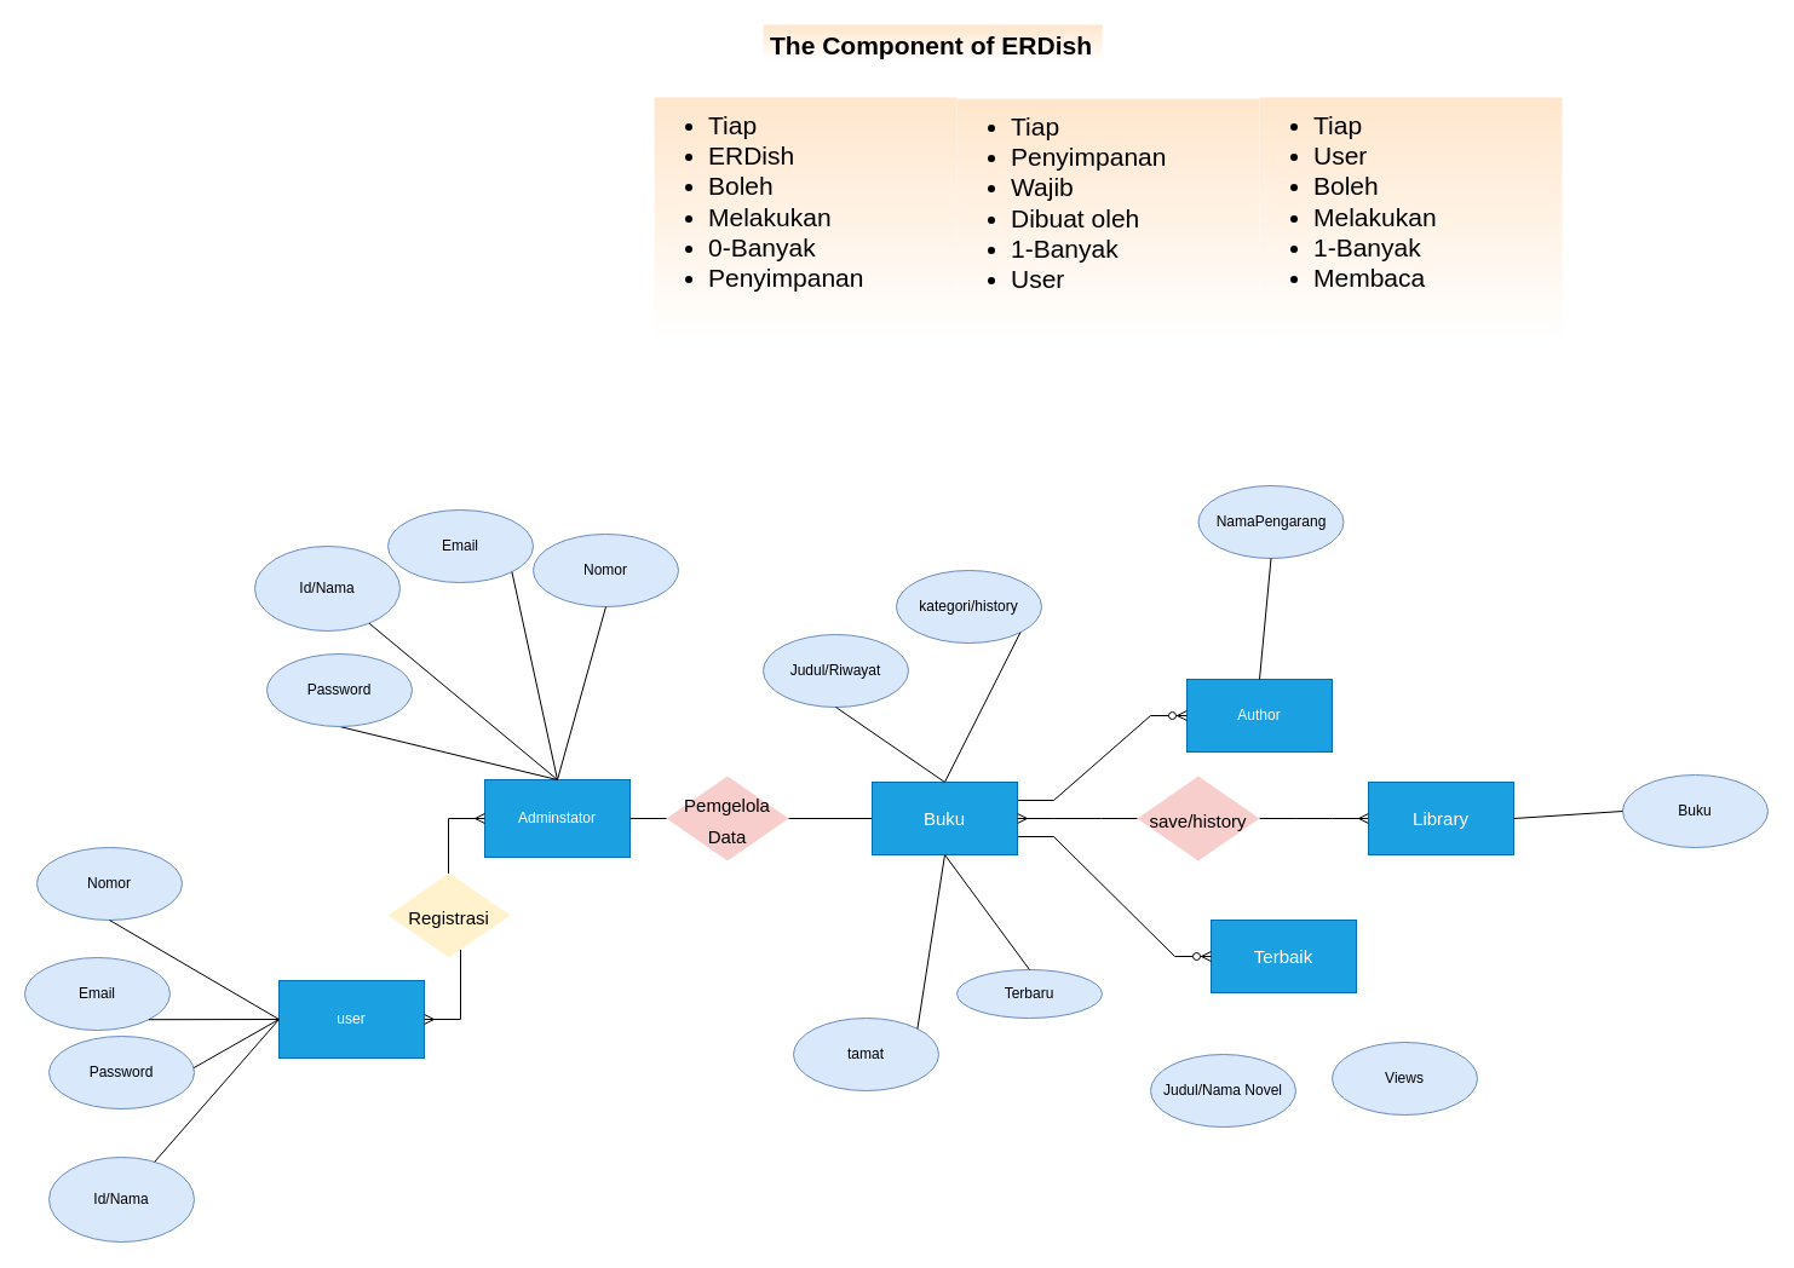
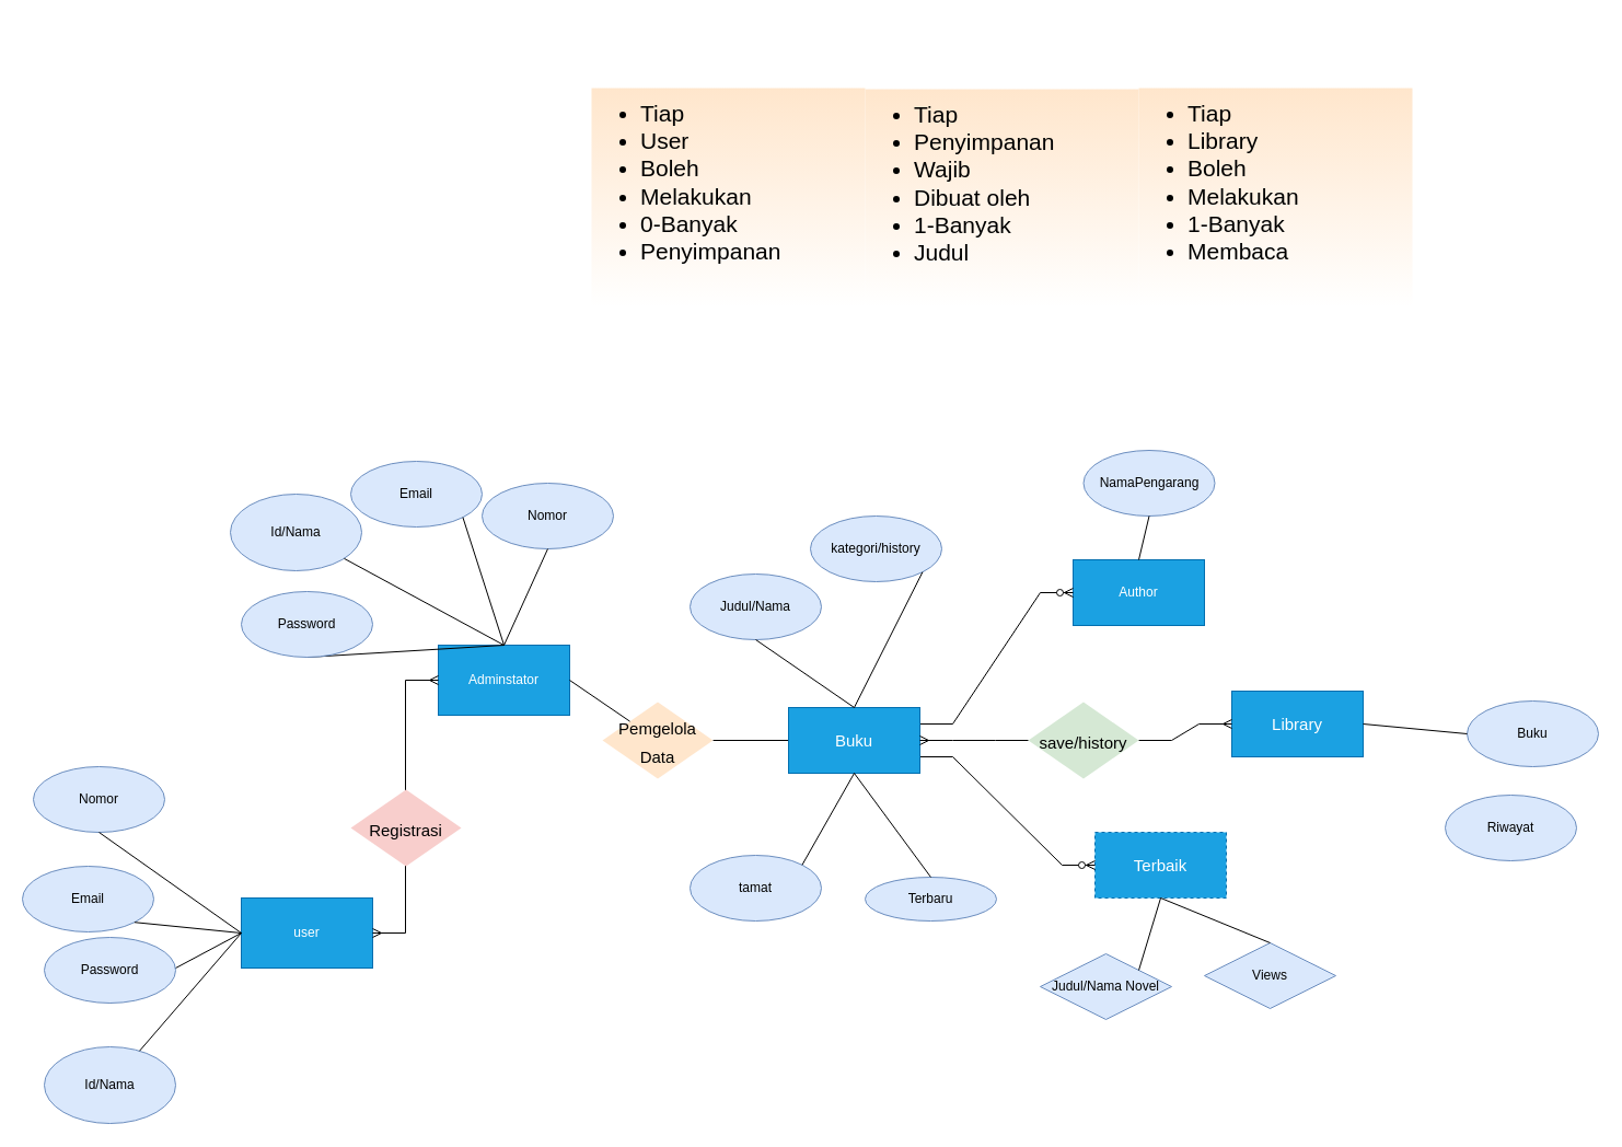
- <mxCell id="19" value="The Component of ERDish" style="text;align=left;verticalAlign=middle;spacingLeft=4;spacingRight=4;overflow=hidden;points=[[0,0.5],[1,0.5]];portConstraint=eastwest;rotatable=0;strokeWidth=2;fontSize=21;fontStyle=1;fillColor=#ffe6cc;strokeColor=none;gradientColor=#ffffff;" parent="1" vertex="1"><mxGeometry x="630" y="20" width="280" height="30" as="geometry" /></mxCell>
- <mxCell id="20" value="&lt;h1 style=&quot;font-size: 21px&quot;&gt;&lt;ul&gt;&lt;li&gt;&lt;span style=&quot;font-weight: normal&quot;&gt;Tiap&lt;/span&gt;&lt;/li&gt;&lt;li&gt;&lt;span style=&quot;font-weight: normal&quot;&gt;ERDish&lt;/span&gt;&lt;/li&gt;&lt;li&gt;&lt;span style=&quot;font-weight: normal&quot;&gt;Boleh&lt;/span&gt;&lt;/li&gt;&lt;li&gt;&lt;span style=&quot;font-weight: normal&quot;&gt;Melakukan&lt;/span&gt;&lt;/li&gt;&lt;li&gt;&lt;span style=&quot;font-weight: normal&quot;&gt;0-Banyak&lt;/span&gt;&lt;/li&gt;&lt;li&gt;&lt;span style=&quot;font-weight: 400&quot;&gt;Penyimpanan&lt;/span&gt;&lt;/li&gt;&lt;/ul&gt;&lt;/h1&gt;" style="text;html=1;spacing=5;spacingTop=-20;whiteSpace=wrap;overflow=hidden;rounded=0;fontSize=16;strokeWidth=2;fillColor=#ffe6cc;strokeColor=none;gradientColor=#ffffff;" parent="1" vertex="1"><mxGeometry x="540" y="80" width="250" height="200" as="geometry" /></mxCell>
+ <mxCell id="20" value="&lt;h1 style=&quot;font-size: 21px&quot;&gt;&lt;ul&gt;&lt;li&gt;&lt;span style=&quot;font-weight: normal&quot;&gt;Tiap&lt;/span&gt;&lt;/li&gt;&lt;li&gt;&lt;span style=&quot;font-weight: normal&quot;&gt;User&lt;/span&gt;&lt;/li&gt;&lt;li&gt;&lt;span style=&quot;font-weight: normal&quot;&gt;Boleh&lt;/span&gt;&lt;/li&gt;&lt;li&gt;&lt;span style=&quot;font-weight: normal&quot;&gt;Melakukan&lt;/span&gt;&lt;/li&gt;&lt;li&gt;&lt;span style=&quot;font-weight: normal&quot;&gt;0-Banyak&lt;/span&gt;&lt;/li&gt;&lt;li&gt;&lt;span style=&quot;font-weight: 400&quot;&gt;Penyimpanan&lt;/span&gt;&lt;/li&gt;&lt;/ul&gt;&lt;/h1&gt;" style="text;html=1;spacing=5;spacingTop=-20;whiteSpace=wrap;overflow=hidden;rounded=0;fontSize=16;strokeWidth=2;fillColor=#ffe6cc;strokeColor=none;gradientColor=#ffffff;" parent="1" vertex="1"><mxGeometry x="540" y="80" width="250" height="200" as="geometry" /></mxCell>
- <mxCell id="23" value="&lt;h1 style=&quot;font-size: 21px&quot;&gt;&lt;ul&gt;&lt;li&gt;&lt;span style=&quot;font-weight: normal&quot;&gt;Tiap&lt;/span&gt;&lt;/li&gt;&lt;li&gt;&lt;span style=&quot;font-weight: normal&quot;&gt;User&lt;/span&gt;&lt;/li&gt;&lt;li&gt;&lt;span style=&quot;font-weight: normal&quot;&gt;Boleh&lt;/span&gt;&lt;/li&gt;&lt;li&gt;&lt;span style=&quot;font-weight: normal&quot;&gt;Melakukan&lt;/span&gt;&lt;/li&gt;&lt;li&gt;&lt;span style=&quot;font-weight: 400&quot;&gt;1-Banyak&lt;/span&gt;&lt;/li&gt;&lt;li&gt;&lt;span style=&quot;font-weight: 400&quot;&gt;Membaca&lt;/span&gt;&lt;/li&gt;&lt;/ul&gt;&lt;/h1&gt;" style="text;html=1;spacing=5;spacingTop=-20;whiteSpace=wrap;overflow=hidden;rounded=0;fontSize=16;strokeWidth=2;fillColor=#ffe6cc;strokeColor=none;gradientColor=#ffffff;" parent="1" vertex="1"><mxGeometry x="1040" y="80" width="250" height="200" as="geometry" /></mxCell>
+ <mxCell id="23" value="&lt;h1 style=&quot;font-size: 21px&quot;&gt;&lt;ul&gt;&lt;li&gt;&lt;span style=&quot;font-weight: normal&quot;&gt;Tiap&lt;/span&gt;&lt;/li&gt;&lt;li&gt;&lt;span style=&quot;font-weight: normal&quot;&gt;Library&lt;/span&gt;&lt;/li&gt;&lt;li&gt;&lt;span style=&quot;font-weight: normal&quot;&gt;Boleh&lt;/span&gt;&lt;/li&gt;&lt;li&gt;&lt;span style=&quot;font-weight: normal&quot;&gt;Melakukan&lt;/span&gt;&lt;/li&gt;&lt;li&gt;&lt;span style=&quot;font-weight: 400&quot;&gt;1-Banyak&lt;/span&gt;&lt;/li&gt;&lt;li&gt;&lt;span style=&quot;font-weight: 400&quot;&gt;Membaca&lt;/span&gt;&lt;/li&gt;&lt;/ul&gt;&lt;/h1&gt;" style="text;html=1;spacing=5;spacingTop=-20;whiteSpace=wrap;overflow=hidden;rounded=0;fontSize=16;strokeWidth=2;fillColor=#ffe6cc;strokeColor=none;gradientColor=#ffffff;" parent="1" vertex="1"><mxGeometry x="1040" y="80" width="250" height="200" as="geometry" /></mxCell>
- <mxCell id="21" value="&lt;h1 style=&quot;font-size: 21px&quot;&gt;&lt;ul&gt;&lt;li&gt;&lt;span style=&quot;font-weight: normal&quot;&gt;Tiap&lt;/span&gt;&lt;/li&gt;&lt;li&gt;&lt;span style=&quot;font-weight: normal&quot;&gt;Penyimpanan&lt;/span&gt;&lt;/li&gt;&lt;li&gt;&lt;span style=&quot;font-weight: normal&quot;&gt;Wajib&lt;/span&gt;&lt;/li&gt;&lt;li&gt;&lt;span style=&quot;font-weight: normal&quot;&gt;Dibuat oleh&lt;/span&gt;&lt;/li&gt;&lt;li&gt;&lt;span style=&quot;font-weight: normal&quot;&gt;1-Banyak&lt;/span&gt;&lt;/li&gt;&lt;li&gt;&lt;span style=&quot;font-weight: normal&quot;&gt;User&lt;/span&gt;&lt;/li&gt;&lt;/ul&gt;&lt;/h1&gt;" style="text;html=1;spacing=5;spacingTop=-20;whiteSpace=wrap;overflow=hidden;rounded=0;fontSize=19;fontStyle=0;verticalAlign=top;strokeWidth=2;fillColor=#ffe6cc;strokeColor=none;gradientColor=#ffffff;" parent="1" vertex="1"><mxGeometry x="790" y="81" width="250" height="199" as="geometry" /></mxCell>
+ <mxCell id="21" value="&lt;h1 style=&quot;font-size: 21px&quot;&gt;&lt;ul&gt;&lt;li&gt;&lt;span style=&quot;font-weight: normal&quot;&gt;Tiap&lt;/span&gt;&lt;/li&gt;&lt;li&gt;&lt;span style=&quot;font-weight: normal&quot;&gt;Penyimpanan&lt;/span&gt;&lt;/li&gt;&lt;li&gt;&lt;span style=&quot;font-weight: normal&quot;&gt;Wajib&lt;/span&gt;&lt;/li&gt;&lt;li&gt;&lt;span style=&quot;font-weight: normal&quot;&gt;Dibuat oleh&lt;/span&gt;&lt;/li&gt;&lt;li&gt;&lt;span style=&quot;font-weight: normal&quot;&gt;1-Banyak&lt;/span&gt;&lt;/li&gt;&lt;li&gt;&lt;span style=&quot;font-weight: normal&quot;&gt;Judul&lt;/span&gt;&lt;/li&gt;&lt;/ul&gt;&lt;/h1&gt;" style="text;html=1;spacing=5;spacingTop=-20;whiteSpace=wrap;overflow=hidden;rounded=0;fontSize=19;fontStyle=0;verticalAlign=top;strokeWidth=2;fillColor=#ffe6cc;strokeColor=none;gradientColor=#ffffff;" parent="1" vertex="1"><mxGeometry x="790" y="81" width="250" height="199" as="geometry" /></mxCell>
- <mxCell id="12" value="NamaPengarang" style="ellipse;whiteSpace=wrap;html=1;fillColor=#dae8fc;strokeColor=#6c8ebf;" parent="1" vertex="1"><mxGeometry x="989.5" y="401" width="120" height="60" as="geometry" /></mxCell>
+ <mxCell id="12" value="NamaPengarang" style="ellipse;whiteSpace=wrap;html=1;fillColor=#dae8fc;strokeColor=#6c8ebf;" parent="1" vertex="1"><mxGeometry x="989.5" y="411" width="120" height="60" as="geometry" /></mxCell>
- <mxCell id="45" value="Judul/Riwayat" style="ellipse;whiteSpace=wrap;html=1;fillColor=#dae8fc;strokeColor=#6c8ebf;" vertex="1" parent="1"><mxGeometry x="630" y="524" width="120" height="60" as="geometry" /></mxCell>
+ <mxCell id="45" value="Judul/Nama" style="ellipse;whiteSpace=wrap;html=1;fillColor=#dae8fc;strokeColor=#6c8ebf;" vertex="1" parent="1"><mxGeometry x="630" y="524" width="120" height="60" as="geometry" /></mxCell>
- <mxCell id="11" value="Author" style="rounded=0;whiteSpace=wrap;html=1;fillColor=#1ba1e2;fontColor=#ffffff;strokeColor=#006EAF;" parent="1" vertex="1"><mxGeometry x="980" y="561" width="120" height="60" as="geometry" /></mxCell>
+ <mxCell id="11" value="Author" style="rounded=0;whiteSpace=wrap;html=1;fillColor=#1ba1e2;fontColor=#ffffff;strokeColor=#006EAF;" parent="1" vertex="1"><mxGeometry x="980" y="511" width="120" height="60" as="geometry" /></mxCell>
- <mxCell id="2" value="Adminstator" style="rounded=0;whiteSpace=wrap;html=1;fillColor=#1ba1e2;strokeColor=#006EAF;fontColor=#ffffff;" parent="1" vertex="1"><mxGeometry x="400" y="644" width="120" height="64" as="geometry" /></mxCell>
+ <mxCell id="2" value="Adminstator" style="rounded=0;whiteSpace=wrap;html=1;fillColor=#1ba1e2;strokeColor=#006EAF;fontColor=#ffffff;" parent="1" vertex="1"><mxGeometry x="400" y="589" width="120" height="64" as="geometry" /></mxCell>
- <mxCell id="42" value="&lt;font style=&quot;font-size: 15px&quot;&gt;Pemgelola Data&lt;/font&gt;" style="rhombus;whiteSpace=wrap;html=1;fontSize=21;strokeColor=none;strokeWidth=2;rotation=0;fillColor=#f8cecc;" parent="1" vertex="1"><mxGeometry x="550" y="641" width="101" height="70" as="geometry" /></mxCell>
+ <mxCell id="42" value="&lt;font style=&quot;font-size: 15px&quot;&gt;Pemgelola Data&lt;/font&gt;" style="rhombus;whiteSpace=wrap;html=1;fontSize=21;strokeColor=none;strokeWidth=2;rotation=0;fillColor=#ffe6cc;" parent="1" vertex="1"><mxGeometry x="550" y="641" width="101" height="70" as="geometry" /></mxCell>
- <mxCell id="53" value="&lt;font style=&quot;font-size: 15px&quot;&gt;save/history&lt;/font&gt;" style="rhombus;whiteSpace=wrap;html=1;fontSize=21;strokeColor=none;strokeWidth=2;rotation=0;fillColor=#f8cecc;" parent="1" vertex="1"><mxGeometry x="939" y="641" width="101" height="70" as="geometry" /></mxCell>
+ <mxCell id="53" value="&lt;font style=&quot;font-size: 15px&quot;&gt;save/history&lt;/font&gt;" style="rhombus;whiteSpace=wrap;html=1;fontSize=21;strokeColor=none;strokeWidth=2;rotation=0;fillColor=#d5e8d4;" parent="1" vertex="1"><mxGeometry x="939" y="641" width="101" height="70" as="geometry" /></mxCell>
- <mxCell id="15" value="&lt;font style=&quot;font-size: 15px&quot;&gt;Library&lt;/font&gt;" style="rounded=0;whiteSpace=wrap;html=1;fillColor=#1ba1e2;strokeColor=#006EAF;fontColor=#ffffff;" parent="1" vertex="1"><mxGeometry x="1130" y="646" width="120" height="60" as="geometry" /></mxCell>
+ <mxCell id="15" value="&lt;font style=&quot;font-size: 15px&quot;&gt;Library&lt;/font&gt;" style="rounded=0;whiteSpace=wrap;html=1;fillColor=#1ba1e2;strokeColor=#006EAF;fontColor=#ffffff;" parent="1" vertex="1"><mxGeometry x="1125" y="631" width="120" height="60" as="geometry" /></mxCell>
- <mxCell id="38" value="&lt;font style=&quot;font-size: 15px&quot;&gt;Registrasi&lt;/font&gt;" style="rhombus;whiteSpace=wrap;html=1;fontSize=21;strokeColor=none;strokeWidth=2;rotation=0;fillColor=#fff2cc;" parent="1" vertex="1"><mxGeometry x="320" y="721" width="101" height="70" as="geometry" /></mxCell>
+ <mxCell id="38" value="&lt;font style=&quot;font-size: 15px&quot;&gt;Registrasi&lt;/font&gt;" style="rhombus;whiteSpace=wrap;html=1;fontSize=21;strokeColor=none;strokeWidth=2;rotation=0;fillColor=#f8cecc;" parent="1" vertex="1"><mxGeometry x="320" y="721" width="101" height="70" as="geometry" /></mxCell>
+ <mxCell id="17" value="Riwayat" style="ellipse;whiteSpace=wrap;html=1;fillColor=#dae8fc;strokeColor=#6c8ebf;" parent="1" vertex="1"><mxGeometry x="1320" y="726" width="120" height="60" as="geometry" /></mxCell>
- <mxCell id="9" value="&lt;font style=&quot;font-size: 15px&quot;&gt;Terbaik&lt;/font&gt;" style="rounded=0;whiteSpace=wrap;html=1;fillColor=#1ba1e2;strokeColor=#006EAF;fontColor=#ffffff;" parent="1" vertex="1"><mxGeometry x="1000" y="760" width="120" height="60" as="geometry" /></mxCell>
+ <mxCell id="9" value="&lt;font style=&quot;font-size: 15px&quot;&gt;Terbaik&lt;/font&gt;" style="rounded=0;whiteSpace=wrap;html=1;fillColor=#1ba1e2;strokeColor=#006EAF;fontColor=#ffffff;dashed=1;" parent="1" vertex="1"><mxGeometry x="1000" y="760" width="120" height="60" as="geometry" /></mxCell>
+ <mxCell id="25" value="" style="endArrow=none;html=1;rounded=0;entryX=0.5;entryY=0;entryDx=0;entryDy=0;exitX=0.5;exitY=1;exitDx=0;exitDy=0;" parent="1" source="9" target="24" edge="1"><mxGeometry width="50" height="50" relative="1" as="geometry"><mxPoint x="960" y="841" as="sourcePoint" /><mxPoint x="962.408" y="926.455" as="targetPoint" /></mxGeometry></mxCell>
- <mxCell id="28" value="user" style="rounded=0;whiteSpace=wrap;html=1;fillColor=#1ba1e2;strokeColor=#006EAF;fontColor=#ffffff;" parent="1" vertex="1"><mxGeometry x="230" y="810" width="120" height="64" as="geometry" /></mxCell>
+ <mxCell id="28" value="user" style="rounded=0;whiteSpace=wrap;html=1;fillColor=#1ba1e2;strokeColor=#006EAF;fontColor=#ffffff;" parent="1" vertex="1"><mxGeometry x="220" y="820" width="120" height="64" as="geometry" /></mxCell>
+ <mxCell id="14" value="" style="endArrow=none;html=1;rounded=0;entryX=1;entryY=0;entryDx=0;entryDy=0;exitX=0.5;exitY=1;exitDx=0;exitDy=0;" parent="1" source="9" target="10" edge="1"><mxGeometry width="50" height="50" relative="1" as="geometry"><mxPoint x="807.878" y="810" as="sourcePoint" /><mxPoint x="825" y="862" as="targetPoint" /></mxGeometry></mxCell>
- <mxCell id="49" value="tamat" style="ellipse;whiteSpace=wrap;html=1;fillColor=#dae8fc;strokeColor=#6c8ebf;" vertex="1" parent="1"><mxGeometry x="655" y="841" width="120" height="60" as="geometry" /></mxCell>
+ <mxCell id="49" value="tamat" style="ellipse;whiteSpace=wrap;html=1;fillColor=#dae8fc;strokeColor=#6c8ebf;" vertex="1" parent="1"><mxGeometry x="630" y="781" width="120" height="60" as="geometry" /></mxCell>
- <mxCell id="24" value="Views" style="ellipse;whiteSpace=wrap;html=1;fillColor=#dae8fc;strokeColor=#6c8ebf;" parent="1" vertex="1"><mxGeometry x="1100" y="861" width="120" height="60" as="geometry" /></mxCell>
+ <mxCell id="24" value="Views" style="rhombus;whiteSpace=wrap;html=1;fillColor=#dae8fc;strokeColor=#6c8ebf;" parent="1" vertex="1"><mxGeometry x="1100" y="861" width="120" height="60" as="geometry" /></mxCell>
- <mxCell id="10" value="Judul/Nama Novel" style="ellipse;whiteSpace=wrap;html=1;fillColor=#dae8fc;strokeColor=#6c8ebf;" parent="1" vertex="1"><mxGeometry x="950" y="871" width="120" height="60" as="geometry" /></mxCell>
+ <mxCell id="10" value="Judul/Nama Novel" style="rhombus;whiteSpace=wrap;html=1;fillColor=#dae8fc;strokeColor=#6c8ebf;" parent="1" vertex="1"><mxGeometry x="950" y="871" width="120" height="60" as="geometry" /></mxCell>
